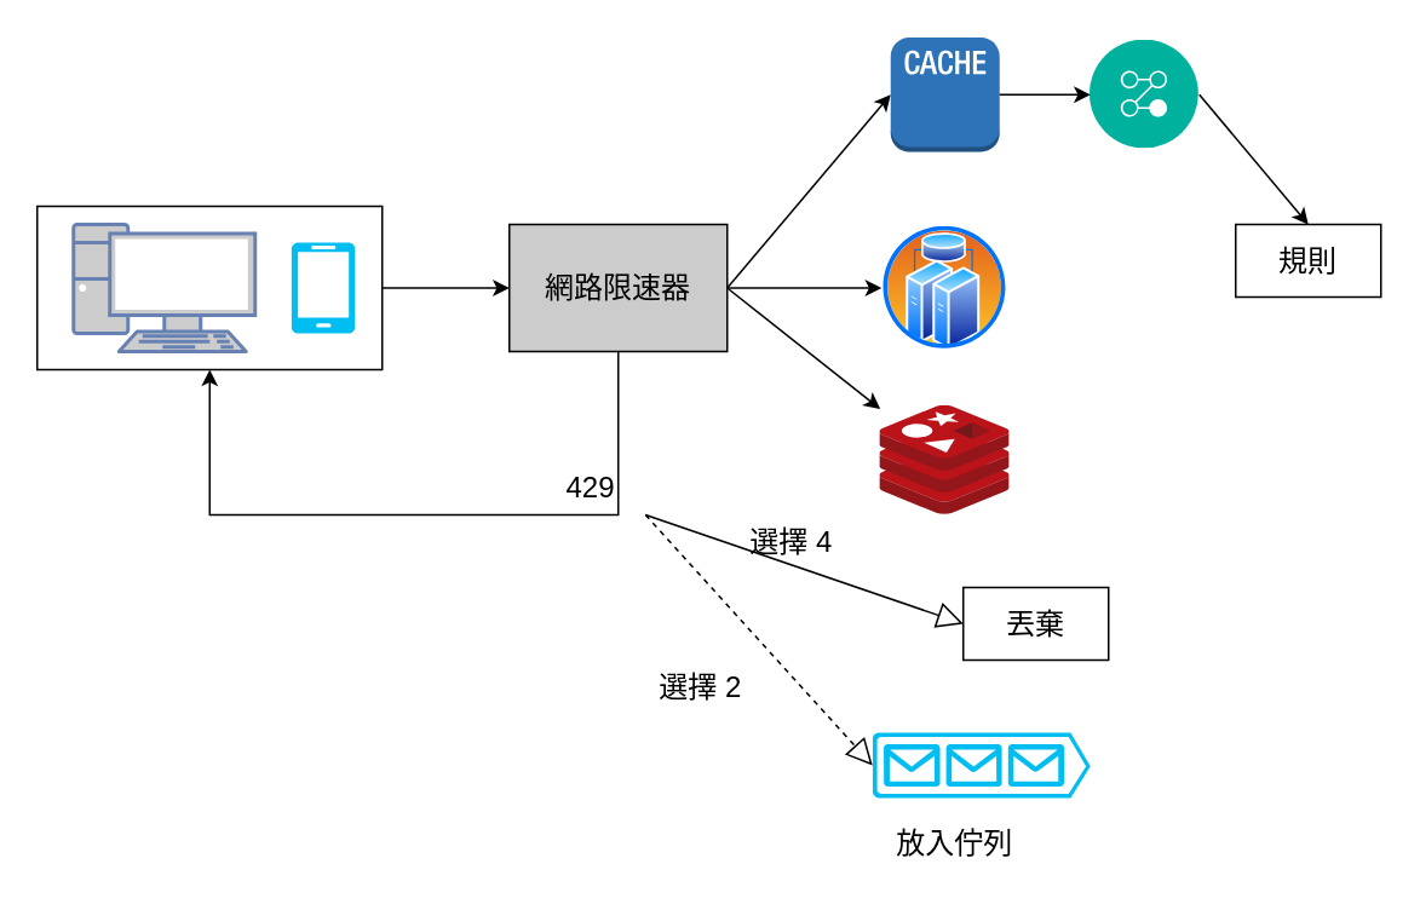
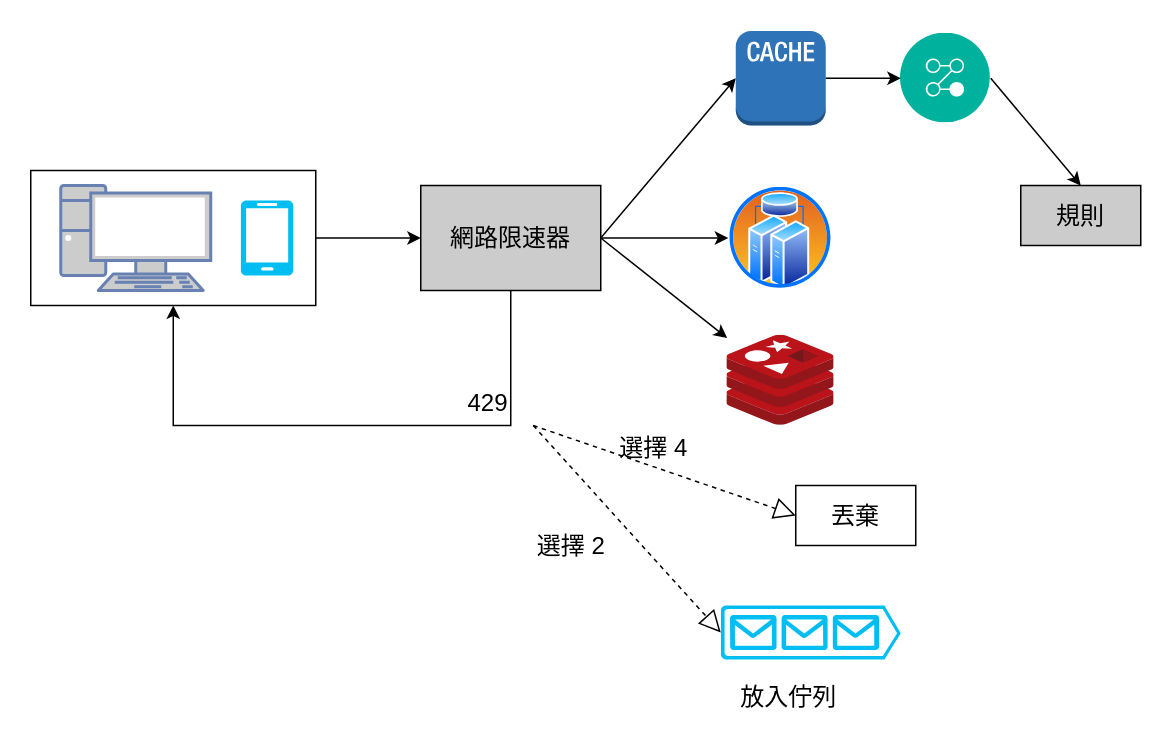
- <mxCell id="22" value="&lt;span style=&quot;font-size: 16px;&quot;&gt;規則&lt;/span&gt;" style="html=1;whiteSpace=wrap;container=1;recursiveResize=0;collapsible=0;" vertex="1" parent="1"><mxGeometry x="680" y="123" width="80" height="40" as="geometry" /></mxCell>
+ <mxCell id="22" value="&lt;span style=&quot;font-size: 16px;&quot;&gt;規則&lt;/span&gt;" style="html=1;whiteSpace=wrap;container=1;recursiveResize=0;collapsible=0;fillColor=#cccccc;" vertex="1" parent="1"><mxGeometry x="680" y="123" width="80" height="40" as="geometry" /></mxCell>
- <mxCell id="10" value="" style="endArrow=block;dashed=0;endFill=0;endSize=12;html=1;rounded=0;fontSize=16;exitX=1;exitY=1;exitDx=0;exitDy=0;entryX=0;entryY=0.5;entryDx=0;entryDy=0;" edge="1" parent="1" source="8" target="9"><mxGeometry width="160" relative="1" as="geometry"><mxPoint x="410" y="423" as="sourcePoint" /><mxPoint x="570" y="423" as="targetPoint" /></mxGeometry></mxCell>
+ <mxCell id="10" value="" style="endArrow=block;dashed=1;endFill=0;endSize=12;html=1;rounded=0;fontSize=16;exitX=1;exitY=1;exitDx=0;exitDy=0;entryX=0;entryY=0.5;entryDx=0;entryDy=0;" edge="1" parent="1" source="8" target="9"><mxGeometry width="160" relative="1" as="geometry"><mxPoint x="410" y="423" as="sourcePoint" /><mxPoint x="570" y="423" as="targetPoint" /></mxGeometry></mxCell>
- <mxCell id="25" value="選擇 2" style="text;html=1;align=center;verticalAlign=middle;resizable=0;points=[];autosize=1;strokeColor=none;fillColor=none;fontSize=16;" vertex="1" parent="1"><mxGeometry x="350" y="363" width="70" height="30" as="geometry" /></mxCell>
+ <mxCell id="25" value="選擇 2" style="text;html=1;align=center;verticalAlign=middle;resizable=0;points=[];autosize=1;strokeColor=none;fillColor=none;fontSize=16;" vertex="1" parent="1"><mxGeometry x="345" y="348" width="70" height="30" as="geometry" /></mxCell>
